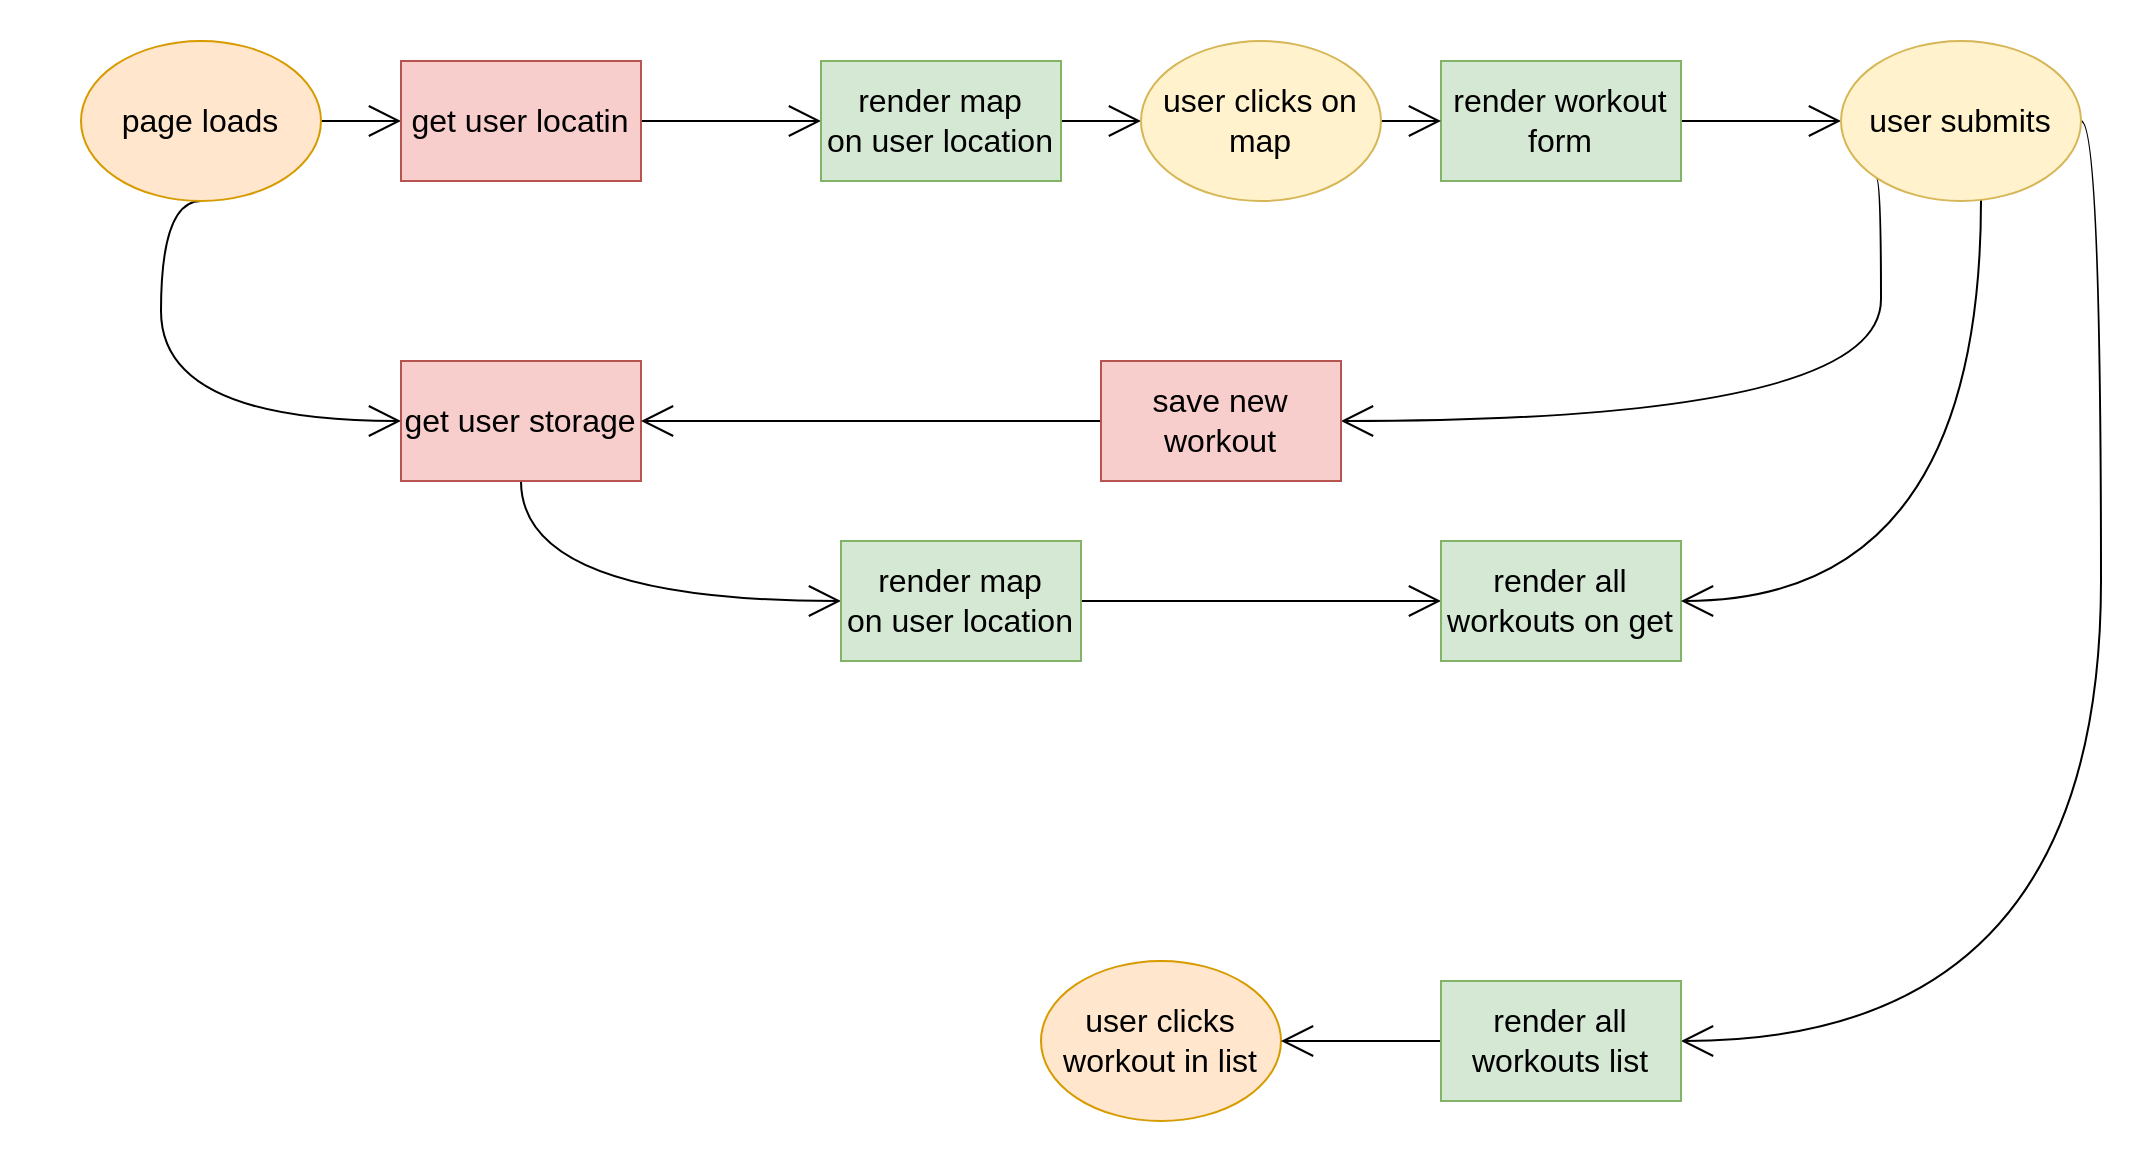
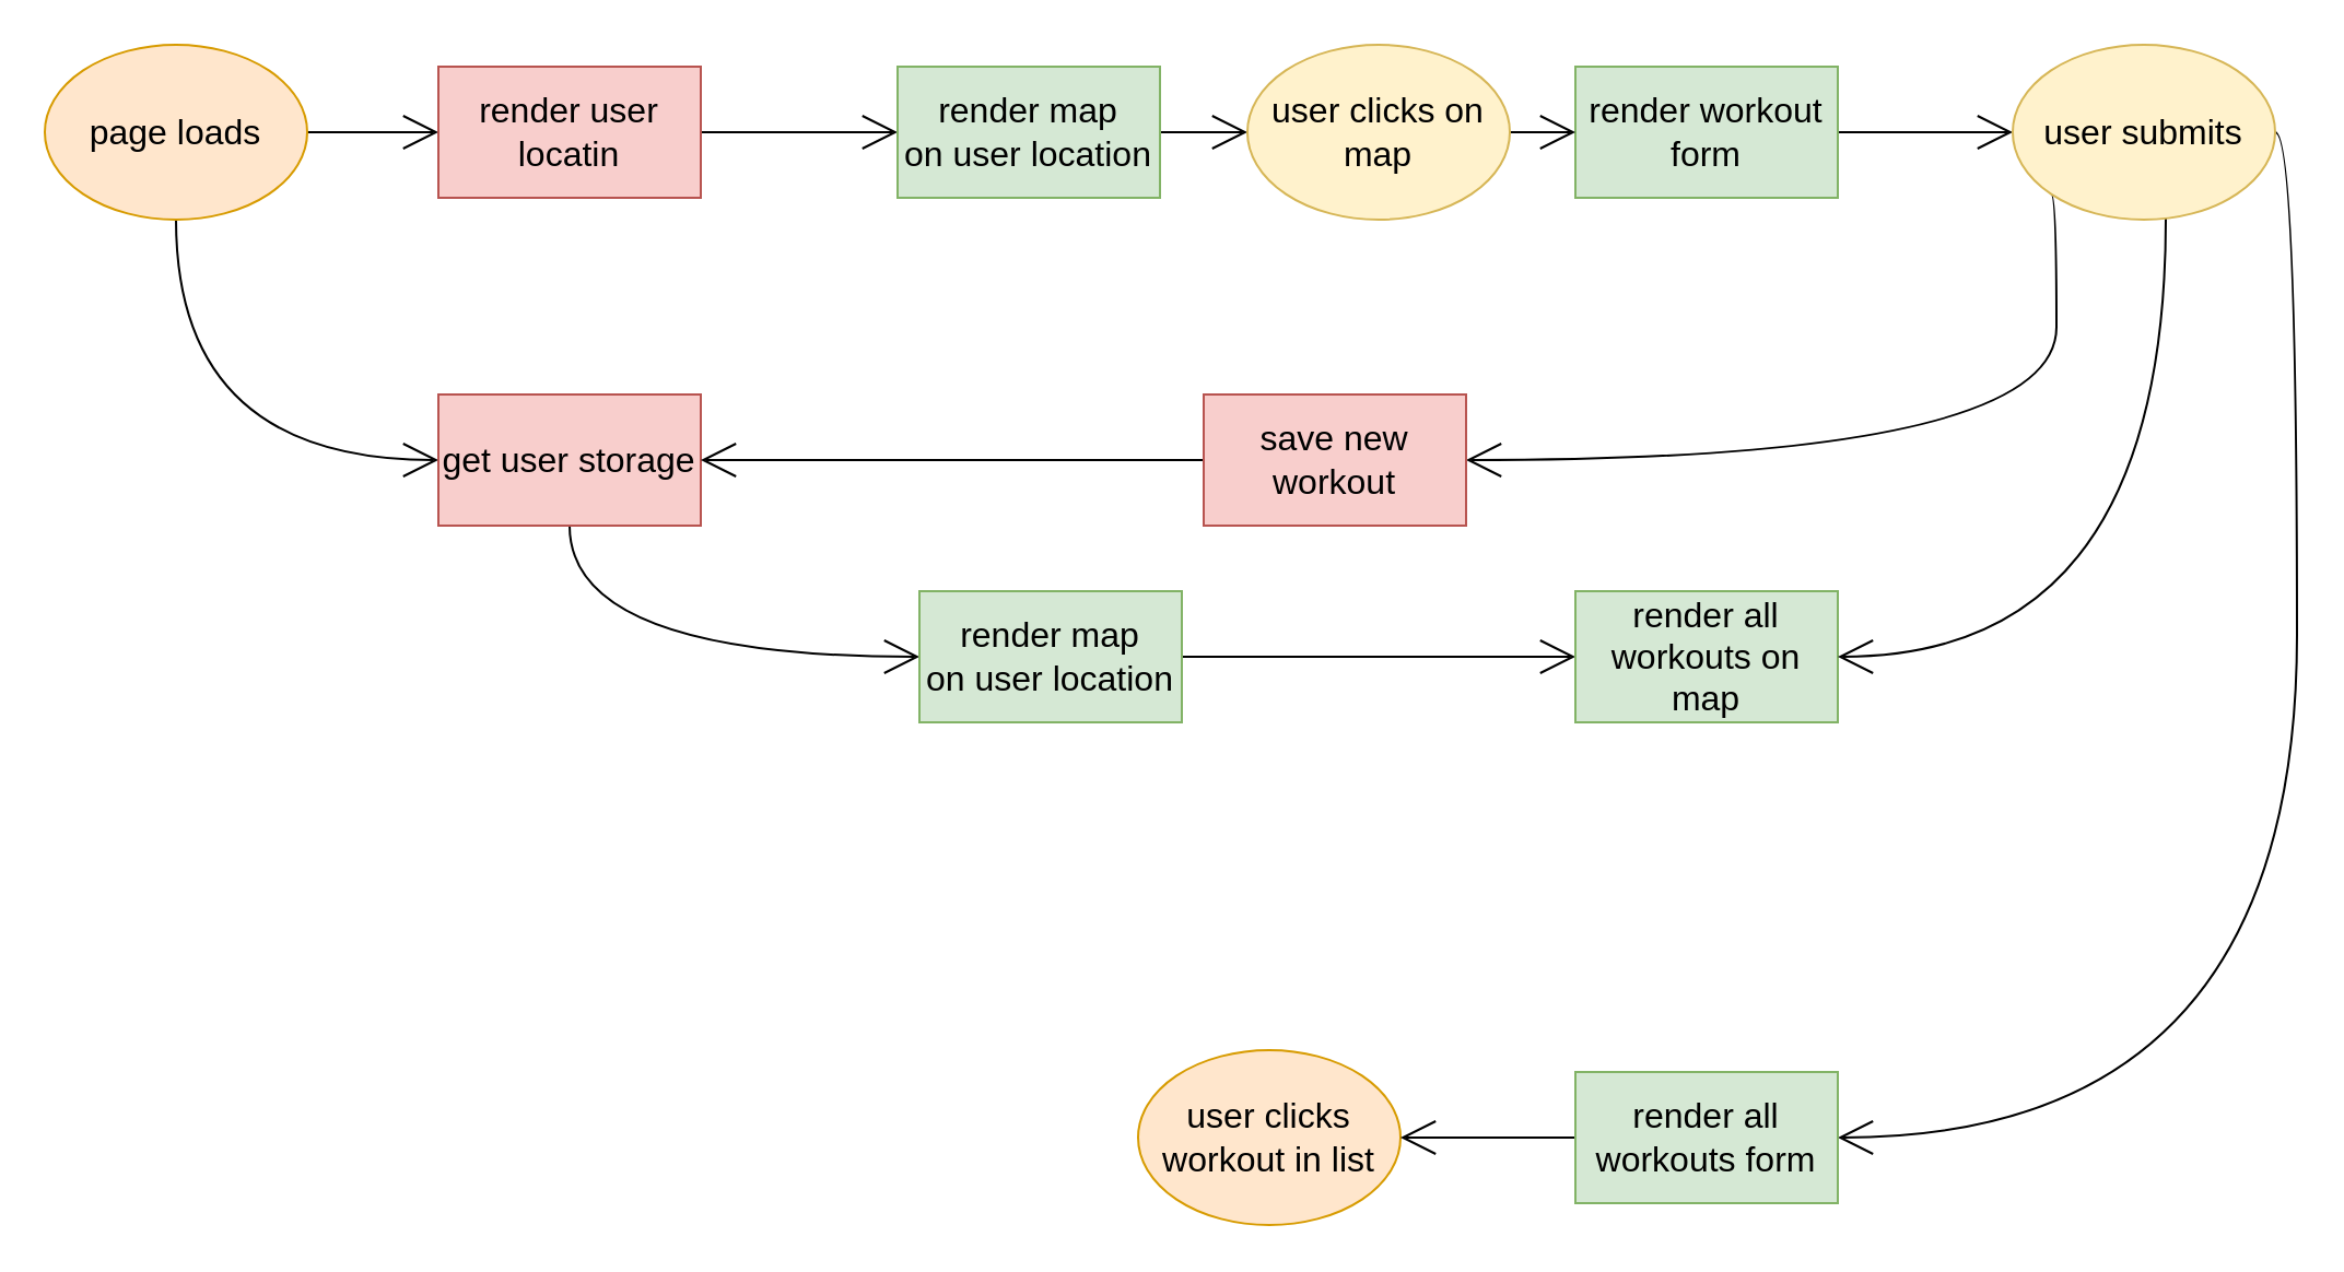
- <mxCell id="4" value="page loads" style="ellipse;whiteSpace=wrap;html=1;fontSize=16;fillColor=#ffe6cc;strokeColor=#d79b00;" parent="1" vertex="1"><mxGeometry x="40" y="20" width="120" height="80" as="geometry" /></mxCell>
+ <mxCell id="4" value="page loads" style="ellipse;whiteSpace=wrap;html=1;fontSize=16;fillColor=#ffe6cc;strokeColor=#d79b00;" parent="1" vertex="1"><mxGeometry x="20" y="20" width="120" height="80" as="geometry" /></mxCell>
- <mxCell id="6" value="get user locatin" style="rounded=0;whiteSpace=wrap;html=1;fontSize=16;fillColor=#f8cecc;strokeColor=#b85450;" parent="1" vertex="1"><mxGeometry x="200" y="30" width="120" height="60" as="geometry" /></mxCell>
+ <mxCell id="6" value="render user locatin" style="rounded=0;whiteSpace=wrap;html=1;fontSize=16;fillColor=#f8cecc;strokeColor=#b85450;" parent="1" vertex="1"><mxGeometry x="200" y="30" width="120" height="60" as="geometry" /></mxCell>
- <mxCell id="17" value="render all workouts on get" style="rounded=0;whiteSpace=wrap;html=1;fontSize=16;fillColor=#d5e8d4;strokeColor=#82b366;" parent="1" vertex="1"><mxGeometry x="720" y="270" width="120" height="60" as="geometry" /></mxCell>
+ <mxCell id="17" value="render all workouts on map" style="rounded=0;whiteSpace=wrap;html=1;fontSize=16;fillColor=#d5e8d4;strokeColor=#82b366;" parent="1" vertex="1"><mxGeometry x="720" y="270" width="120" height="60" as="geometry" /></mxCell>
- <mxCell id="26" value="render all workouts list" style="rounded=0;whiteSpace=wrap;html=1;fontSize=16;fillColor=#d5e8d4;strokeColor=#82b366;" parent="1" vertex="1"><mxGeometry x="720" y="490" width="120" height="60" as="geometry" /></mxCell>
+ <mxCell id="26" value="render all workouts form" style="rounded=0;whiteSpace=wrap;html=1;fontSize=16;fillColor=#d5e8d4;strokeColor=#82b366;" parent="1" vertex="1"><mxGeometry x="720" y="490" width="120" height="60" as="geometry" /></mxCell>
